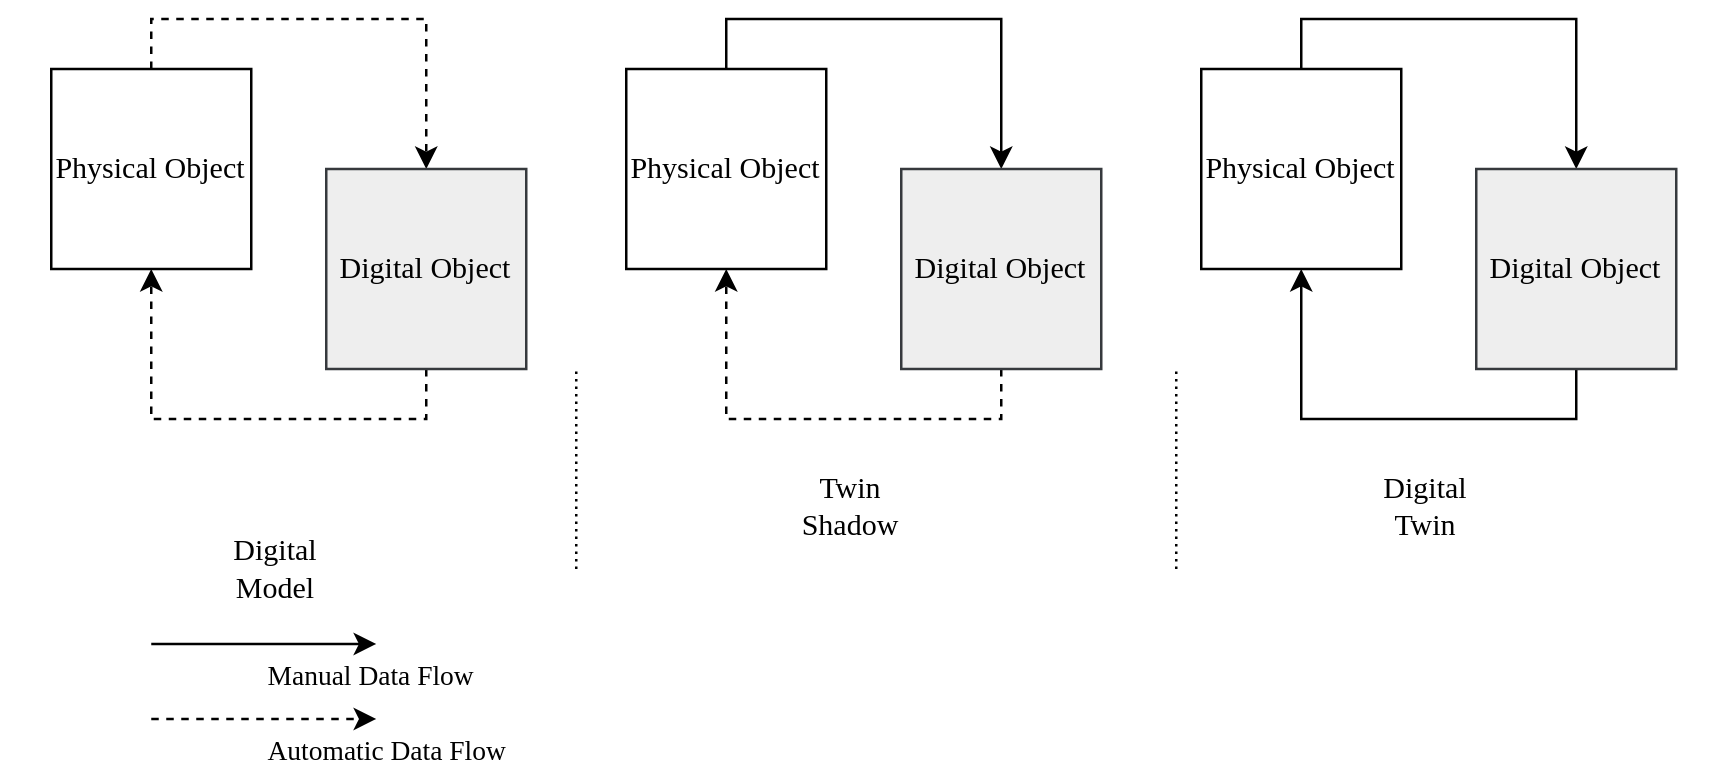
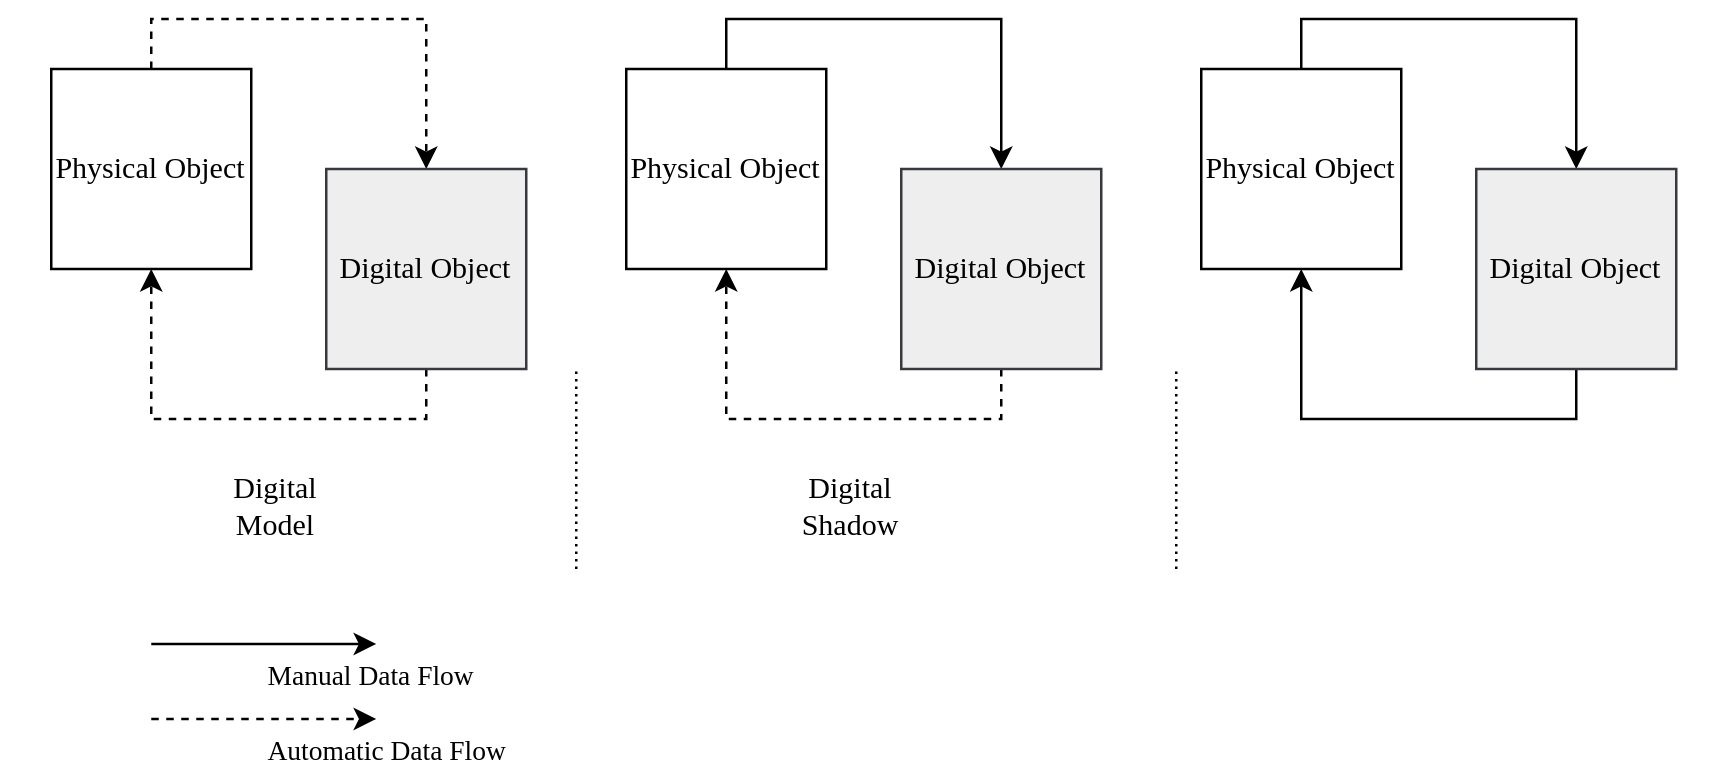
- <mxCell id="11" value="Twin Shadow" style="text;html=1;align=center;verticalAlign=middle;whiteSpace=wrap;rounded=0;fontFamily=Times New Roman;" parent="1" vertex="1"><mxGeometry x="310" y="180" width="60" height="30" as="geometry" /></mxCell>
+ <mxCell id="11" value="Digital Shadow" style="text;html=1;align=center;verticalAlign=middle;whiteSpace=wrap;rounded=0;fontFamily=Times New Roman;" parent="1" vertex="1"><mxGeometry x="310" y="180" width="60" height="30" as="geometry" /></mxCell>
- <mxCell id="16" value="Digital Twin" style="text;html=1;align=center;verticalAlign=middle;whiteSpace=wrap;rounded=0;fontFamily=Times New Roman;" parent="1" vertex="1"><mxGeometry x="540" y="180" width="60" height="30" as="geometry" /></mxCell>
- <mxCell id="6" value="Digital Model" style="text;html=1;align=center;verticalAlign=middle;whiteSpace=wrap;rounded=0;fontFamily=Times New Roman;" parent="1" vertex="1"><mxGeometry x="80" y="205" width="60" height="30" as="geometry" /></mxCell>
+ <mxCell id="6" value="Digital Model" style="text;html=1;align=center;verticalAlign=middle;whiteSpace=wrap;rounded=0;fontFamily=Times New Roman;" parent="1" vertex="1"><mxGeometry x="80" y="180" width="60" height="30" as="geometry" /></mxCell>
